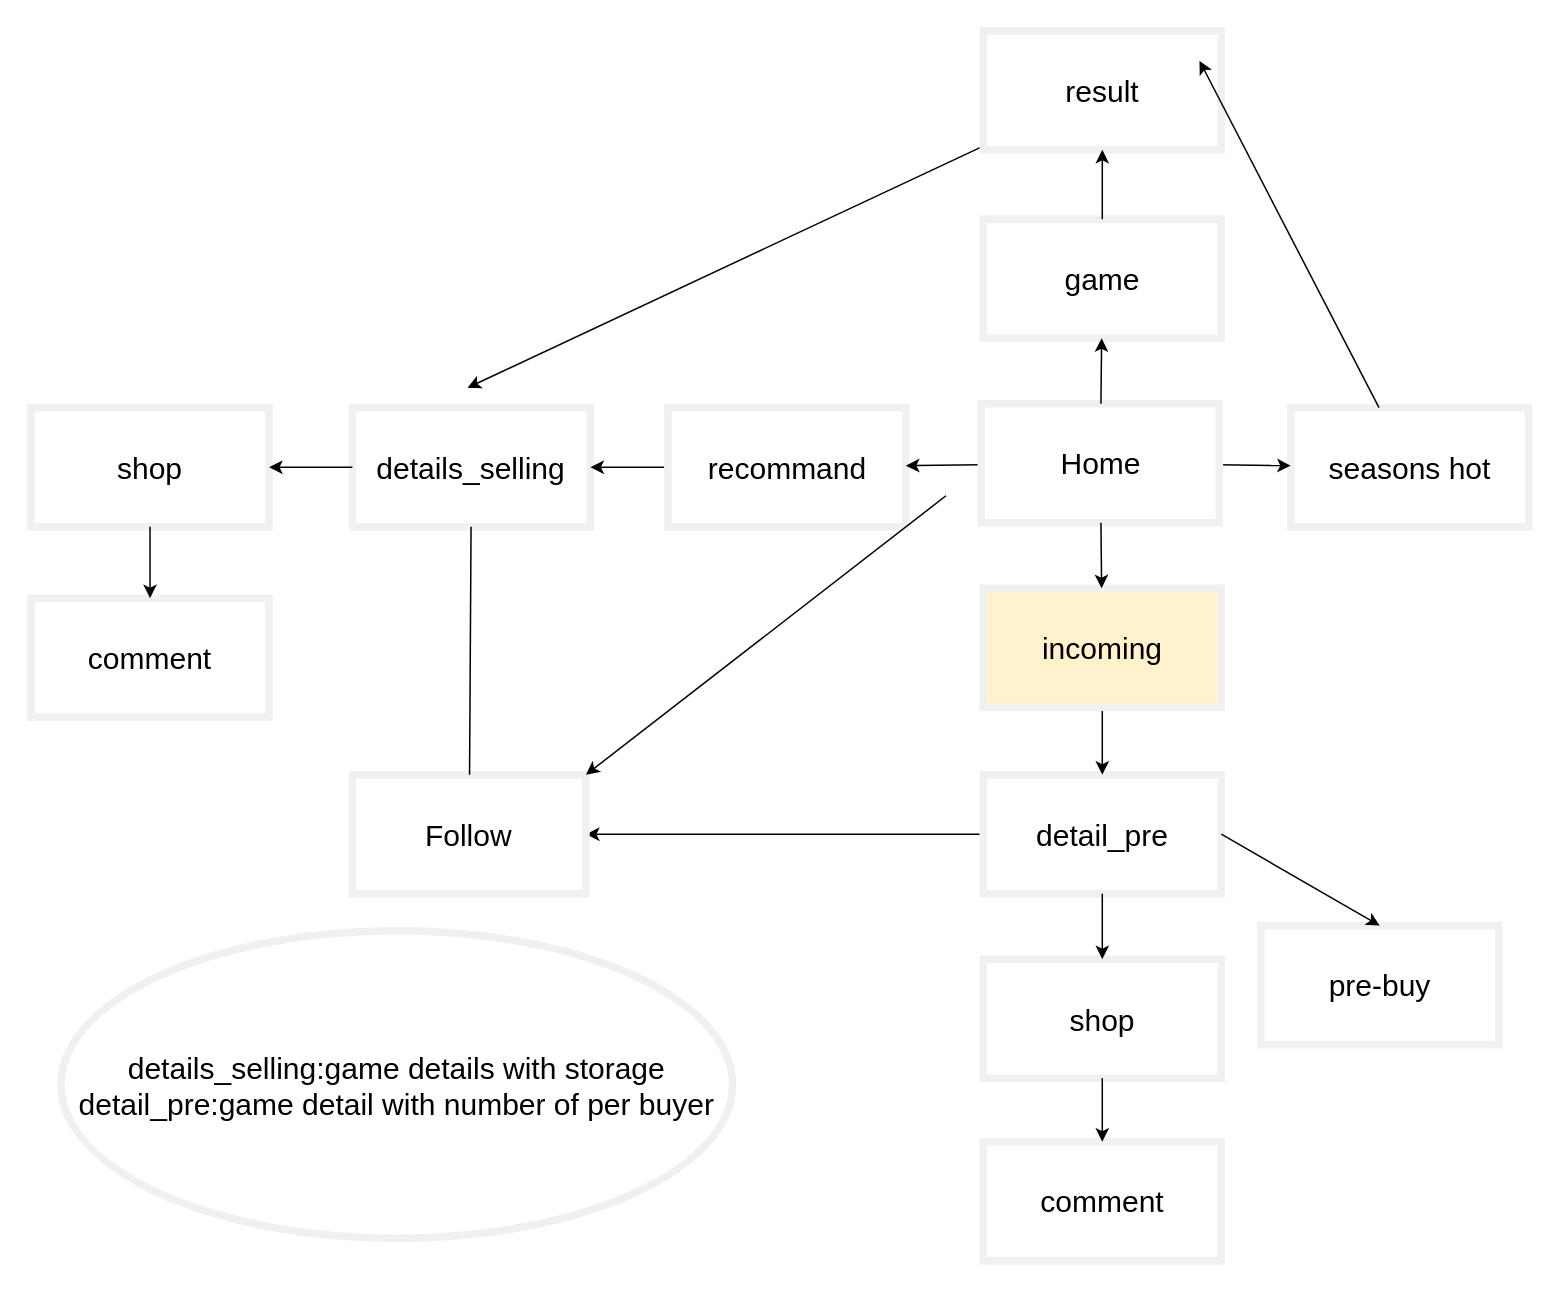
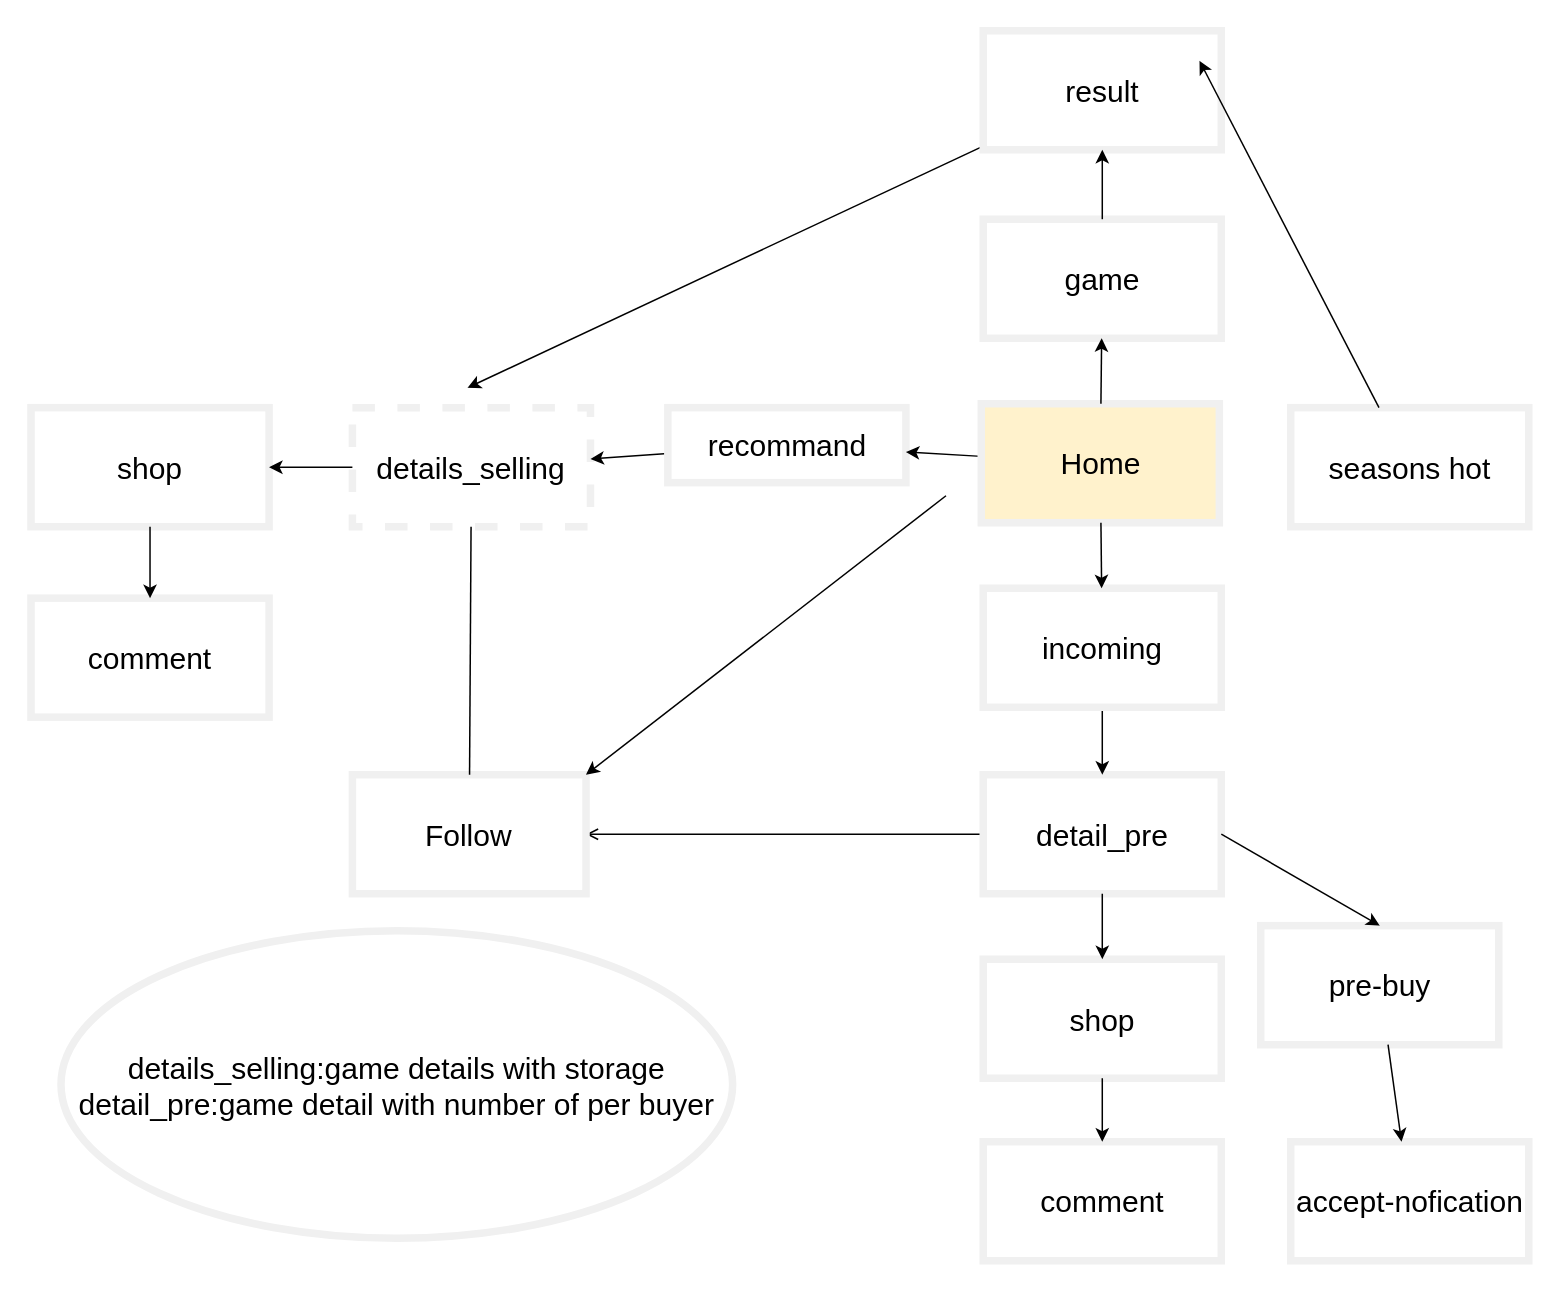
- <mxCell id="18" value="Home" style="whiteSpace=wrap;html=1;strokeColor=#F0F0F0;strokeWidth=5;fontSize=20;" parent="5" vertex="1"><mxGeometry x="633.511" y="123.0" width="158.708" height="79.355" as="geometry" /></mxCell>
+ <mxCell id="18" value="Home" style="whiteSpace=wrap;html=1;strokeColor=#F0F0F0;strokeWidth=5;fontSize=20;fillColor=#fff2cc;" parent="5" vertex="1"><mxGeometry x="633.511" y="123.0" width="158.708" height="79.355" as="geometry" /></mxCell>
- <mxCell id="16" value="" style="edgeStyle=none;html=1;fontSize=20;" parent="5" source="18" target="15" edge="1"><mxGeometry relative="1" as="geometry" /></mxCell>
- <mxCell id="6" value="details_selling" style="whiteSpace=wrap;html=1;strokeColor=#F0F0F0;strokeWidth=5;fontSize=20;" parent="5" vertex="1"><mxGeometry x="214.256" y="125.645" width="158.708" height="79.355" as="geometry" /></mxCell>
+ <mxCell id="6" value="details_selling" style="whiteSpace=wrap;html=1;strokeColor=#F0F0F0;strokeWidth=5;fontSize=20;dashed=1;" parent="5" vertex="1"><mxGeometry x="214.256" y="125.645" width="158.708" height="79.355" as="geometry" /></mxCell>
- <mxCell id="14" value="recommand" style="whiteSpace=wrap;html=1;strokeColor=#F0F0F0;strokeWidth=5;fontSize=20;" parent="5" vertex="1"><mxGeometry x="424.545" y="125.645" width="158.708" height="79.355" as="geometry" /></mxCell>
+ <mxCell id="14" value="recommand" style="whiteSpace=wrap;html=1;strokeColor=#F0F0F0;strokeWidth=5;fontSize=20;" parent="5" vertex="1"><mxGeometry x="424.545" y="125.645" width="158.708" height="50" as="geometry" /></mxCell>
- <mxCell id="22" value="incoming" style="whiteSpace=wrap;html=1;strokeColor=#F0F0F0;strokeWidth=5;fontSize=20;fillColor=#fff2cc;" parent="5" vertex="1"><mxGeometry x="634.833" y="246.0" width="158.708" height="79.355" as="geometry" /></mxCell>
+ <mxCell id="22" value="incoming" style="whiteSpace=wrap;html=1;strokeColor=#F0F0F0;strokeWidth=5;fontSize=20;" parent="5" vertex="1"><mxGeometry x="634.833" y="246.0" width="158.708" height="79.355" as="geometry" /></mxCell>
- <mxCell id="9" style="edgeStyle=none;html=1;entryX=1;entryY=0.5;entryDx=0;entryDy=0;fontSize=20;" edge="1" parent="5" source="10" target="33"><mxGeometry relative="1" as="geometry" /></mxCell>
+ <mxCell id="9" style="edgeStyle=none;html=1;entryX=1;entryY=0.5;entryDx=0;entryDy=0;fontSize=20;endArrow=open;" edge="1" parent="5" source="10" target="33"><mxGeometry relative="1" as="geometry" /></mxCell>
+ <mxCell id="31" value="" style="edgeStyle=none;html=1;fontSize=20;" parent="5" source="26" target="30" edge="1"><mxGeometry relative="1" as="geometry" /></mxCell>
+ <mxCell id="30" value="accept-nofication" style="whiteSpace=wrap;html=1;strokeColor=#F0F0F0;strokeWidth=5;fontSize=20;" parent="5" vertex="1"><mxGeometry x="839.832" y="615" width="158.708" height="79.355" as="geometry" /></mxCell>
